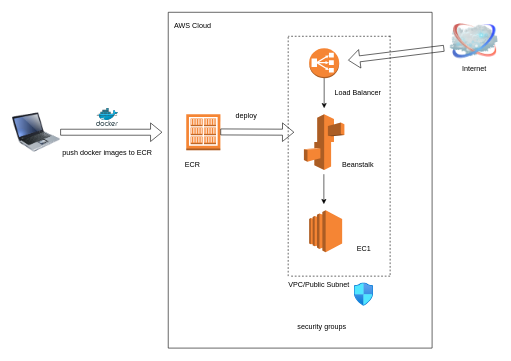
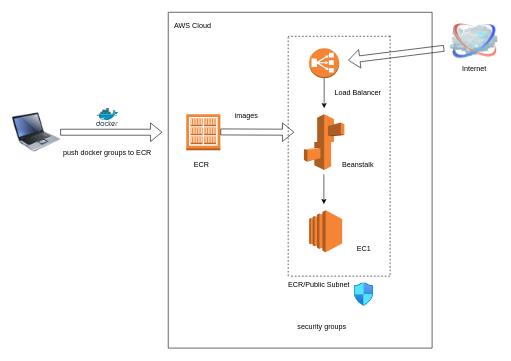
- <mxCell id="10" value="deploy" style="text;html=1;align=center;verticalAlign=middle;resizable=0;points=[];autosize=1;strokeColor=none;fillColor=none;" vertex="1" parent="1"><mxGeometry x="380" y="178" width="60" height="30" as="geometry" /></mxCell>
+ <mxCell id="10" value="images" style="text;html=1;align=center;verticalAlign=middle;resizable=0;points=[];autosize=1;strokeColor=none;fillColor=none;" vertex="1" parent="1"><mxGeometry x="380" y="178" width="60" height="30" as="geometry" /></mxCell>
- <mxCell id="7" value="push docker images to ECR" style="text;html=1;align=center;verticalAlign=middle;resizable=0;points=[];autosize=1;strokeColor=none;fillColor=none;" vertex="1" parent="1"><mxGeometry x="93.3" y="240" width="170" height="30" as="geometry" /></mxCell>
+ <mxCell id="7" value="push docker groups to ECR" style="text;html=1;align=center;verticalAlign=middle;resizable=0;points=[];autosize=1;strokeColor=none;fillColor=none;" vertex="1" parent="1"><mxGeometry x="93.3" y="240" width="170" height="30" as="geometry" /></mxCell>
- <mxCell id="6" value="ECR" style="text;html=1;align=center;verticalAlign=middle;resizable=0;points=[];autosize=1;strokeColor=none;fillColor=none;" vertex="1" parent="1"><mxGeometry x="295" y="260" width="50" height="30" as="geometry" /></mxCell>
+ <mxCell id="6" value="ECR" style="text;html=1;align=center;verticalAlign=middle;resizable=0;points=[];autosize=1;strokeColor=none;fillColor=none;" vertex="1" parent="1"><mxGeometry x="310" y="260" width="50" height="30" as="geometry" /></mxCell>
- <mxCell id="19" value="VPC/Public Subnet" style="text;html=1;align=center;verticalAlign=middle;resizable=0;points=[];autosize=1;strokeColor=none;fillColor=none;" vertex="1" parent="1"><mxGeometry x="466.06" y="460" width="130" height="30" as="geometry" /></mxCell>
+ <mxCell id="19" value="ECR/Public Subnet" style="text;html=1;align=center;verticalAlign=middle;resizable=0;points=[];autosize=1;strokeColor=none;fillColor=none;" vertex="1" parent="1"><mxGeometry x="466.06" y="460" width="130" height="30" as="geometry" /></mxCell>
